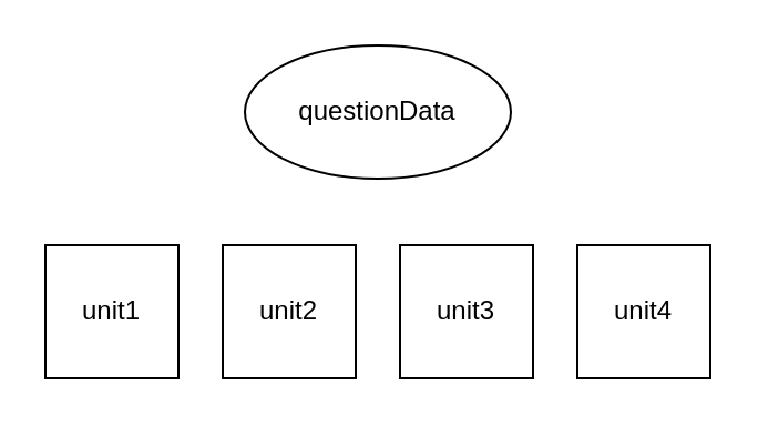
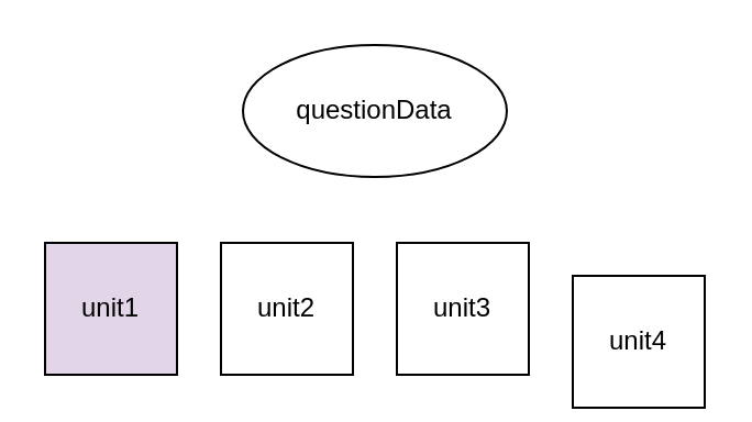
- <mxCell id="3" value="unit1" style="whiteSpace=wrap;html=1;" vertex="1" parent="1"><mxGeometry x="20" y="110" width="60" height="60" as="geometry" /></mxCell>
+ <mxCell id="3" value="unit1" style="whiteSpace=wrap;html=1;fillColor=#e1d5e7;" vertex="1" parent="1"><mxGeometry x="20" y="110" width="60" height="60" as="geometry" /></mxCell>
- <mxCell id="6" value="unit4" style="whiteSpace=wrap;html=1;" vertex="1" parent="1"><mxGeometry x="260" y="110" width="60" height="60" as="geometry" /></mxCell>
+ <mxCell id="6" value="unit4" style="whiteSpace=wrap;html=1;" vertex="1" parent="1"><mxGeometry x="260" y="125" width="60" height="60" as="geometry" /></mxCell>
